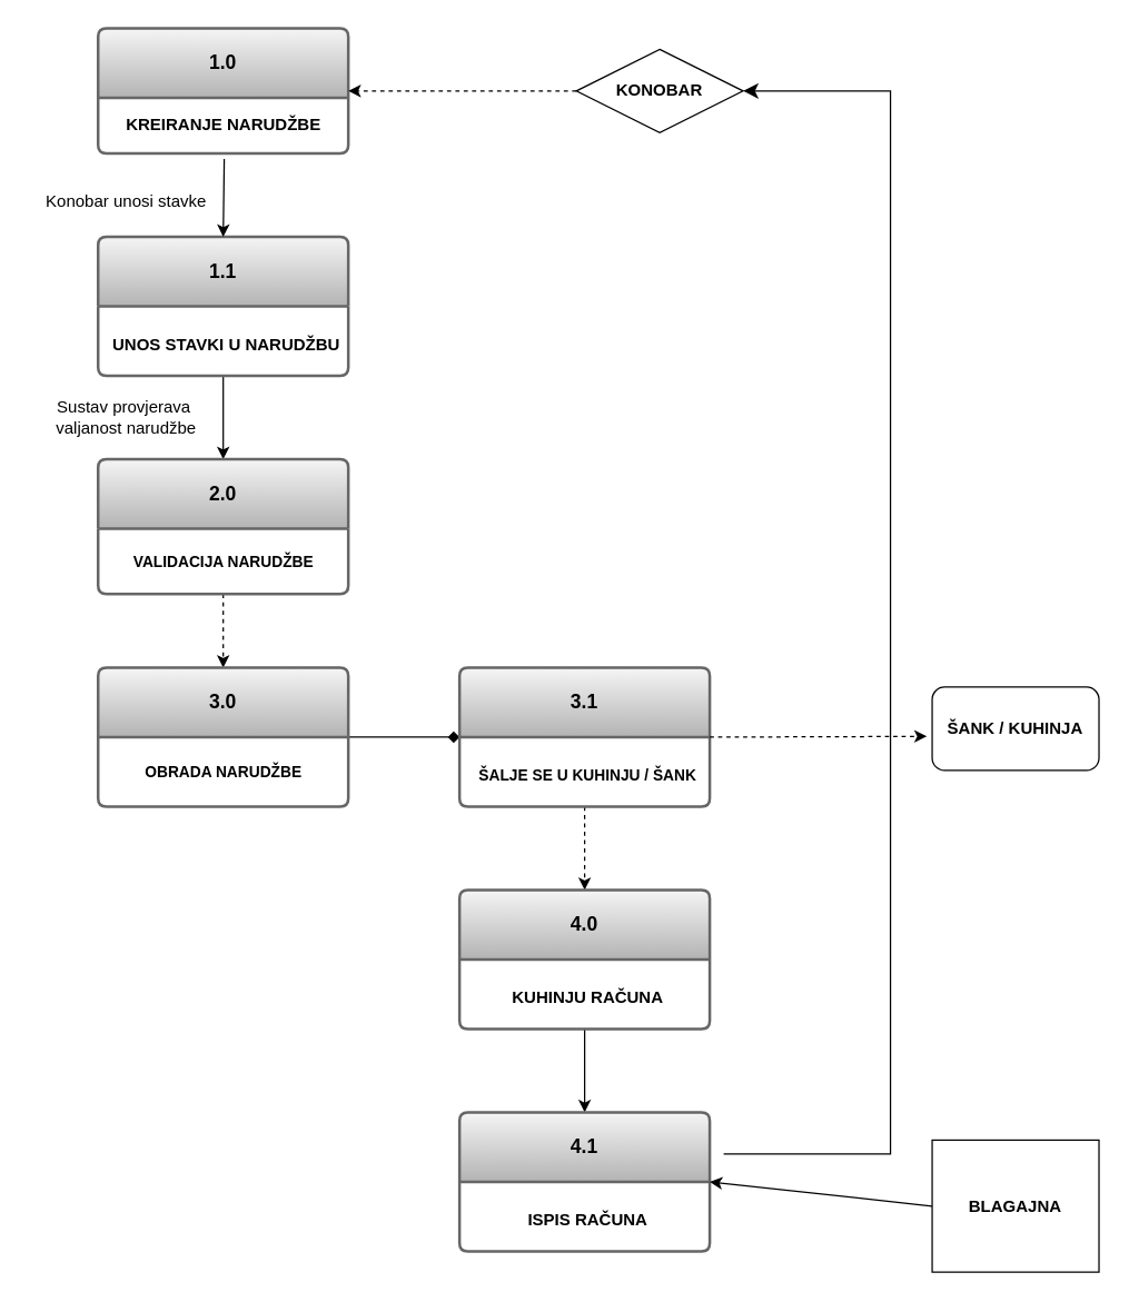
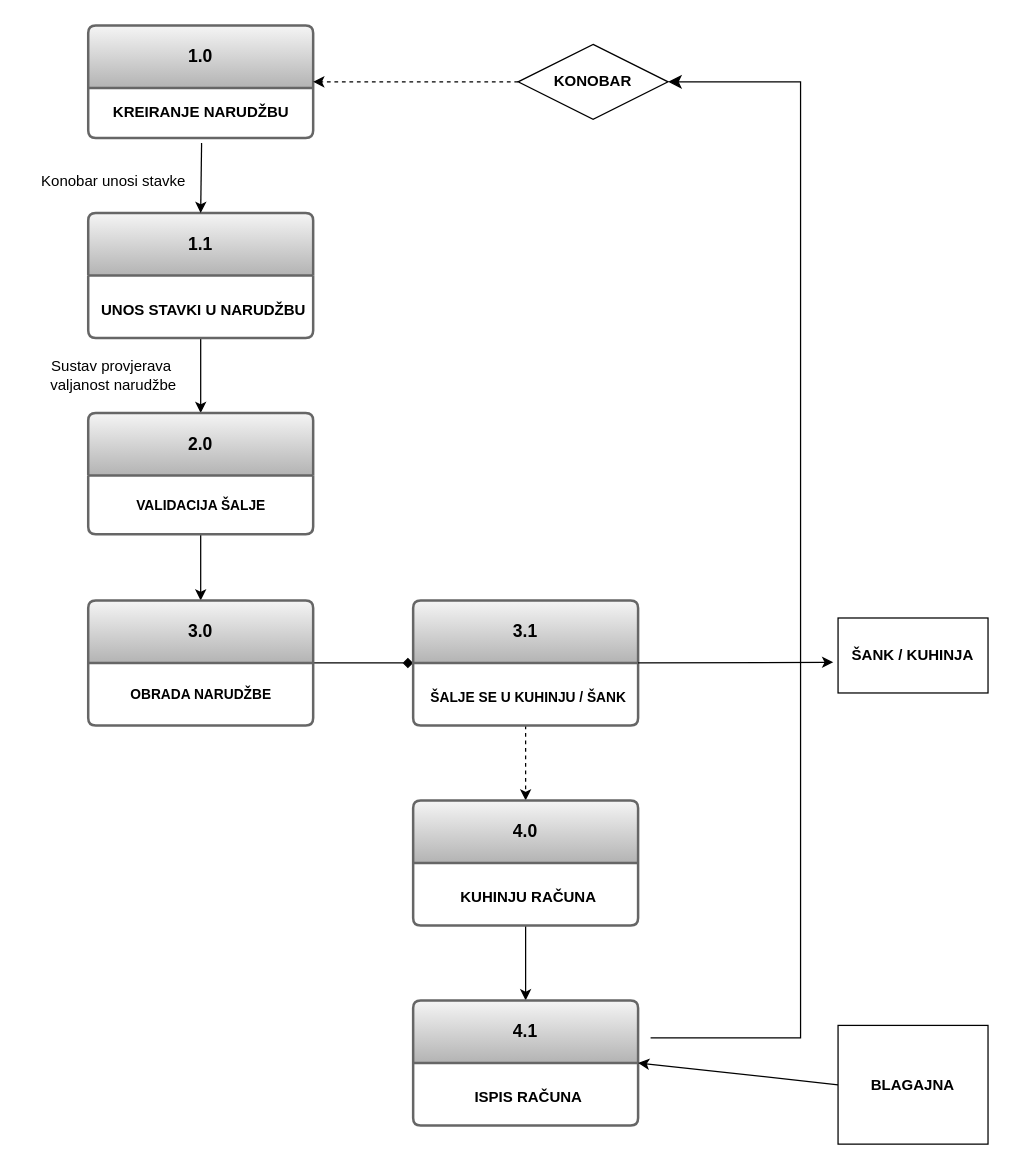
- <mxCell id="3" value="&lt;b&gt;KREIRANJE NARUDŽBE&lt;/b&gt;" style="text;html=1;align=center;verticalAlign=middle;resizable=0;points=[];autosize=1;strokeColor=none;fillColor=none;" vertex="1" parent="2"><mxGeometry y="50" width="180" height="40" as="geometry" /></mxCell>
+ <mxCell id="3" value="&lt;b&gt;KREIRANJE NARUDŽBU&lt;/b&gt;" style="text;html=1;align=center;verticalAlign=middle;resizable=0;points=[];autosize=1;strokeColor=none;fillColor=none;" vertex="1" parent="2"><mxGeometry y="50" width="180" height="40" as="geometry" /></mxCell>
- <mxCell id="9" value="&lt;span style=&quot;font-size: 11px;&quot;&gt;&lt;b&gt;VALIDACIJA NARUDŽBE&lt;/b&gt;&lt;/span&gt;" style="text;html=1;align=center;verticalAlign=middle;resizable=0;points=[];autosize=1;strokeColor=none;fillColor=none;" vertex="1" parent="8"><mxGeometry y="50" width="180" height="47" as="geometry" /></mxCell>
+ <mxCell id="9" value="&lt;span style=&quot;font-size: 11px;&quot;&gt;&lt;b&gt;VALIDACIJA ŠALJE&lt;/b&gt;&lt;/span&gt;" style="text;html=1;align=center;verticalAlign=middle;resizable=0;points=[];autosize=1;strokeColor=none;fillColor=none;" vertex="1" parent="8"><mxGeometry y="50" width="180" height="47" as="geometry" /></mxCell>
- <mxCell id="7" value="" style="edgeStyle=orthogonalEdgeStyle;rounded=0;orthogonalLoop=1;jettySize=auto;html=1;dashed=1;" edge="1" parent="1" source="8" target="11"><mxGeometry relative="1" as="geometry" /></mxCell>
+ <mxCell id="7" value="" style="edgeStyle=orthogonalEdgeStyle;rounded=0;orthogonalLoop=1;jettySize=auto;html=1;" edge="1" parent="1" source="8" target="11"><mxGeometry relative="1" as="geometry" /></mxCell>
- <mxCell id="16" value="&lt;b&gt;ŠANK / KUHINJA&lt;/b&gt;" style="whiteSpace=wrap;html=1;rounded=1;" vertex="1" parent="1"><mxGeometry x="670" y="494" width="120" height="60" as="geometry" /></mxCell>
+ <mxCell id="16" value="&lt;b&gt;ŠANK / KUHINJA&lt;/b&gt;" style="rounded=0;whiteSpace=wrap;html=1;" vertex="1" parent="1"><mxGeometry x="670" y="494" width="120" height="60" as="geometry" /></mxCell>
- <mxCell id="29" value="" style="endArrow=classic;html=1;rounded=0;exitX=1;exitY=0.5;exitDx=0;exitDy=0;entryX=-0.032;entryY=0.591;entryDx=0;entryDy=0;entryPerimeter=0;dashed=1;" edge="1" parent="1" source="14" target="16"><mxGeometry width="50" height="50" relative="1" as="geometry"><mxPoint x="470" y="430" as="sourcePoint" /><mxPoint x="520" y="380" as="targetPoint" /></mxGeometry></mxCell>
+ <mxCell id="29" value="" style="endArrow=classic;html=1;rounded=0;exitX=1;exitY=0.5;exitDx=0;exitDy=0;entryX=-0.032;entryY=0.591;entryDx=0;entryDy=0;entryPerimeter=0;" edge="1" parent="1" source="14" target="16"><mxGeometry width="50" height="50" relative="1" as="geometry"><mxPoint x="470" y="430" as="sourcePoint" /><mxPoint x="520" y="380" as="targetPoint" /></mxGeometry></mxCell>
